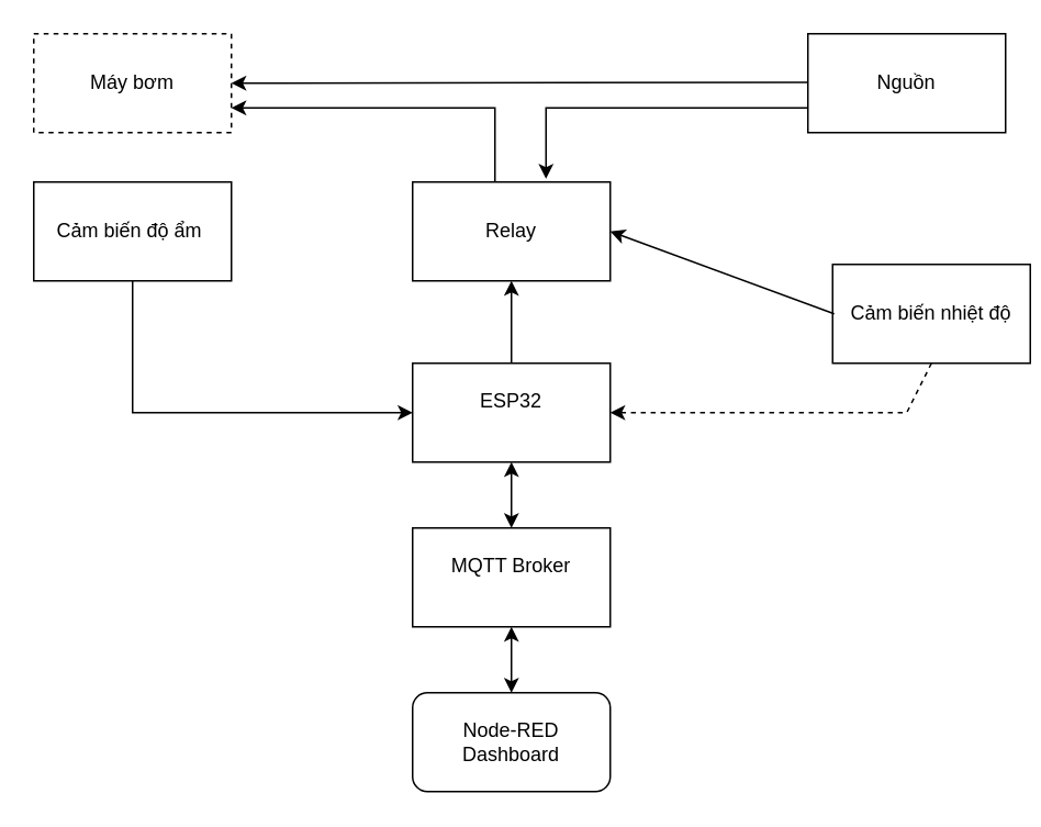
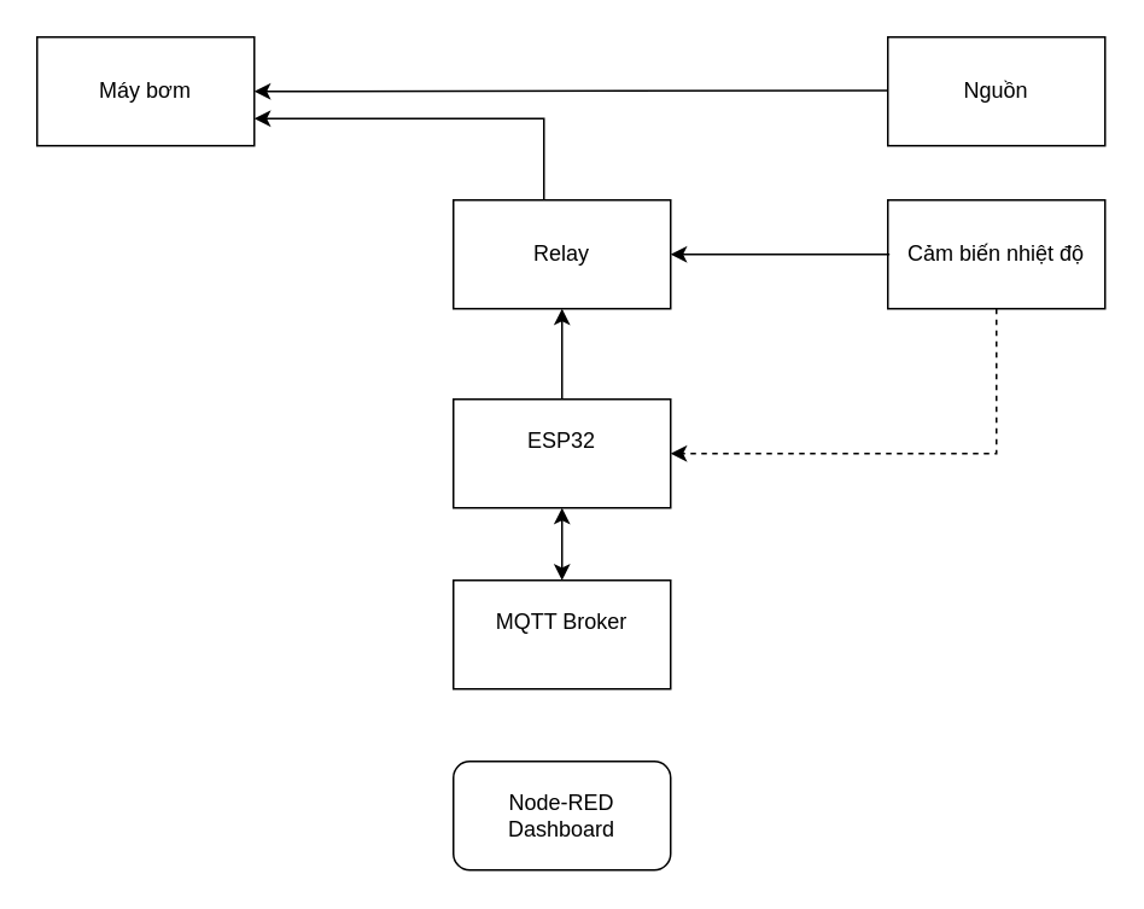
- <mxCell id="2" value="Máy bơm" style="rounded=0;whiteSpace=wrap;html=1;dashed=1;" vertex="1" parent="1"><mxGeometry x="20" y="20" width="120" height="60" as="geometry" /></mxCell>
+ <mxCell id="2" value="Máy bơm" style="rounded=0;whiteSpace=wrap;html=1;" vertex="1" parent="1"><mxGeometry x="20" y="20" width="120" height="60" as="geometry" /></mxCell>
- <mxCell id="12" value="" style="endArrow=classic;html=1;rounded=0;entryX=0.675;entryY=-0.033;entryDx=0;entryDy=0;entryPerimeter=0;exitX=0;exitY=0.75;exitDx=0;exitDy=0;" edge="1" parent="1" source="3" target="4"><mxGeometry width="50" height="50" relative="1" as="geometry"><mxPoint x="330" y="210" as="sourcePoint" /><mxPoint x="380" y="160" as="targetPoint" /><Array as="points"><mxPoint x="331" y="65" /></Array></mxGeometry></mxCell>
- <mxCell id="6" value="Cảm biến độ ẩm&amp;nbsp;" style="rounded=0;whiteSpace=wrap;html=1;" vertex="1" parent="1"><mxGeometry x="20" y="110" width="120" height="60" as="geometry" /></mxCell>
- <mxCell id="5" value="&lt;div&gt;Cảm biến nhiệt độ&lt;/div&gt;" style="rounded=0;whiteSpace=wrap;html=1;" vertex="1" parent="1"><mxGeometry x="505" y="160" width="120" height="60" as="geometry" /></mxCell>
+ <mxCell id="5" value="&lt;div&gt;Cảm biến nhiệt độ&lt;/div&gt;" style="rounded=0;whiteSpace=wrap;html=1;" vertex="1" parent="1"><mxGeometry x="490" y="110" width="120" height="60" as="geometry" /></mxCell>
- <mxCell id="15" value="" style="endArrow=classic;html=1;rounded=0;exitX=0.5;exitY=1;exitDx=0;exitDy=0;entryX=0;entryY=0.5;entryDx=0;entryDy=0;" edge="1" parent="1" source="6" target="7"><mxGeometry width="50" height="50" relative="1" as="geometry"><mxPoint x="330" y="270" as="sourcePoint" /><mxPoint x="380" y="220" as="targetPoint" /><Array as="points"><mxPoint x="80" y="250" /></Array></mxGeometry></mxCell>
- <mxCell id="17" value="" style="endArrow=classic;startArrow=classic;html=1;rounded=0;exitX=0.5;exitY=0;exitDx=0;exitDy=0;entryX=0.5;entryY=1;entryDx=0;entryDy=0;" edge="1" parent="1" source="9" target="8"><mxGeometry width="50" height="50" relative="1" as="geometry"><mxPoint x="470" y="430" as="sourcePoint" /><mxPoint x="520" y="380" as="targetPoint" /></mxGeometry></mxCell>
